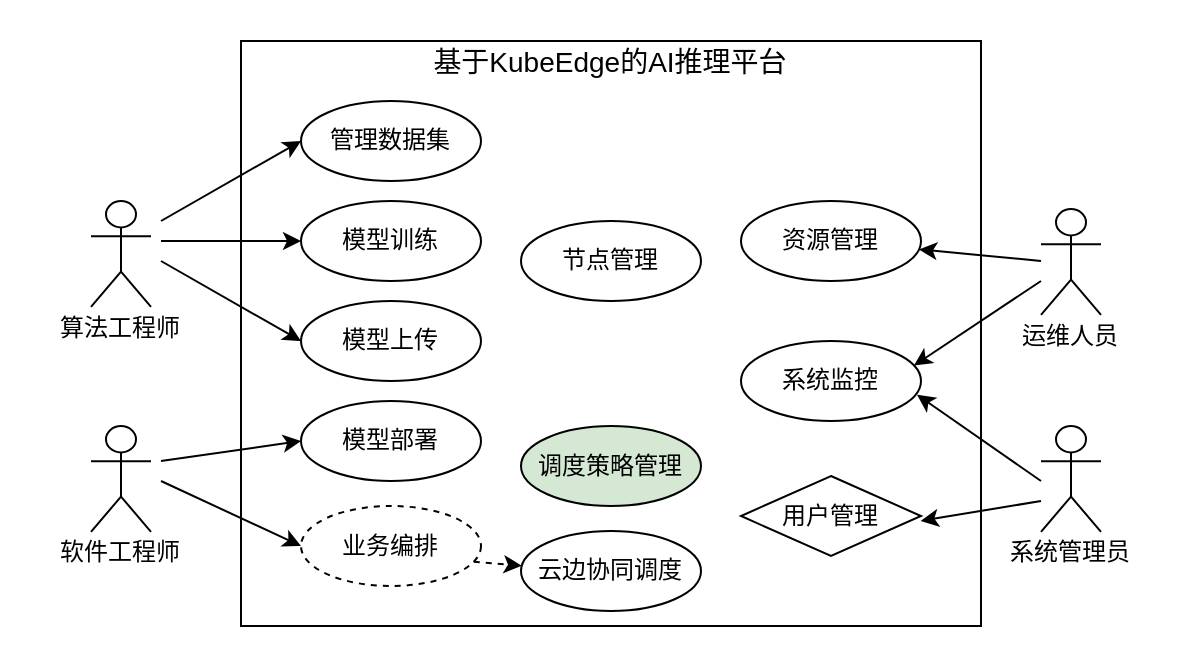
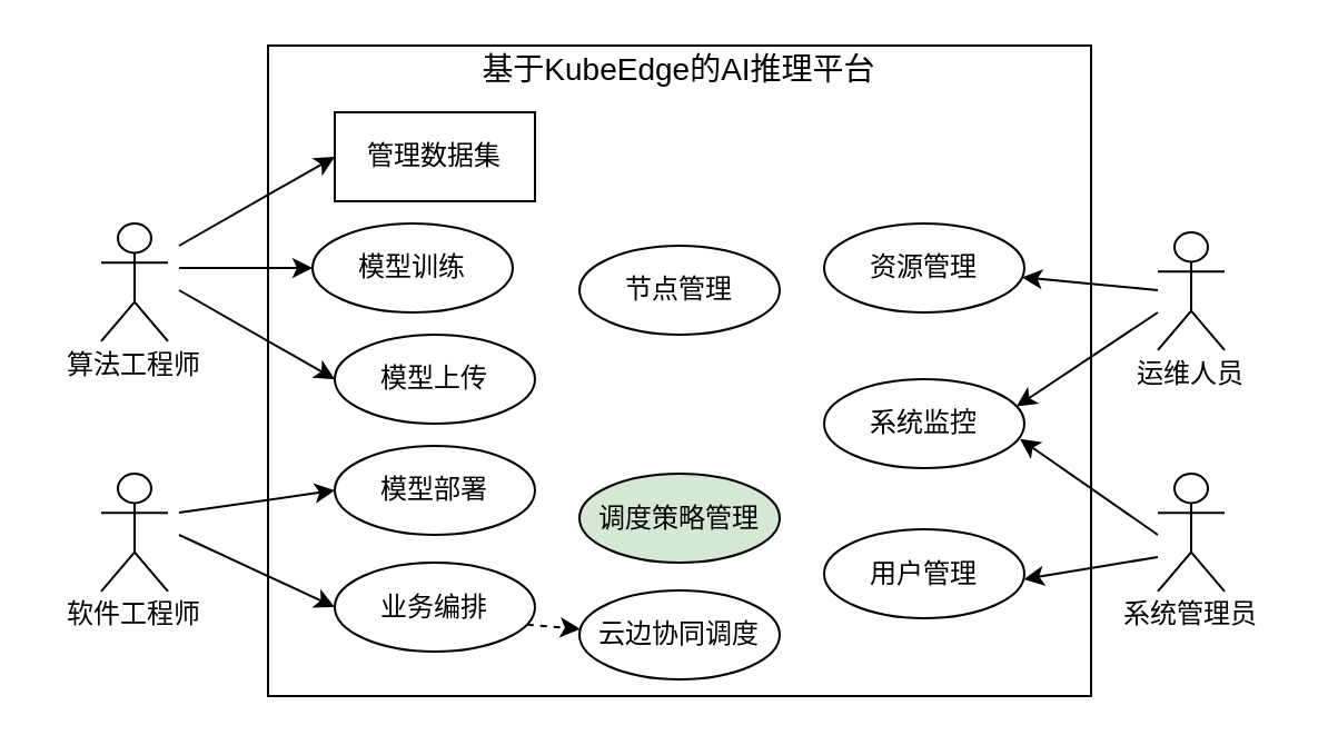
- <mxCell id="10" value="&lt;div&gt;管理数据集&lt;/div&gt;" style="ellipse;whiteSpace=wrap;html=1;" vertex="1" parent="1"><mxGeometry x="150" y="50" width="90" height="40" as="geometry" /></mxCell>
+ <mxCell id="10" value="&lt;div&gt;管理数据集&lt;/div&gt;" style="whiteSpace=wrap;html=1;rounded=0;" vertex="1" parent="1"><mxGeometry x="150" y="50" width="90" height="40" as="geometry" /></mxCell>
- <mxCell id="9" value="&lt;div&gt;模型训练&lt;/div&gt;" style="ellipse;whiteSpace=wrap;html=1;" vertex="1" parent="1"><mxGeometry x="150" y="100" width="90" height="40" as="geometry" /></mxCell>
+ <mxCell id="9" value="&lt;div&gt;模型训练&lt;/div&gt;" style="ellipse;whiteSpace=wrap;html=1;" vertex="1" parent="1"><mxGeometry x="140" y="100" width="90" height="40" as="geometry" /></mxCell>
- <mxCell id="20" value="用户管理" style="rhombus;whiteSpace=wrap;html=1;" vertex="1" parent="1"><mxGeometry x="370" y="237.5" width="90" height="40" as="geometry" /></mxCell>
+ <mxCell id="20" value="用户管理" style="ellipse;whiteSpace=wrap;html=1;" vertex="1" parent="1"><mxGeometry x="370" y="237.5" width="90" height="40" as="geometry" /></mxCell>
- <mxCell id="24" value="&lt;div&gt;&lt;span style=&quot;background-color: transparent; color: light-dark(rgb(0, 0, 0), rgb(255, 255, 255));&quot;&gt;业务编排&lt;/span&gt;&lt;/div&gt;" style="ellipse;whiteSpace=wrap;html=1;dashed=1;" vertex="1" parent="1"><mxGeometry x="150" y="252.5" width="90" height="40" as="geometry" /></mxCell>
+ <mxCell id="24" value="&lt;div&gt;&lt;span style=&quot;background-color: transparent; color: light-dark(rgb(0, 0, 0), rgb(255, 255, 255));&quot;&gt;业务编排&lt;/span&gt;&lt;/div&gt;" style="ellipse;whiteSpace=wrap;html=1;" vertex="1" parent="1"><mxGeometry x="150" y="252.5" width="90" height="40" as="geometry" /></mxCell>
